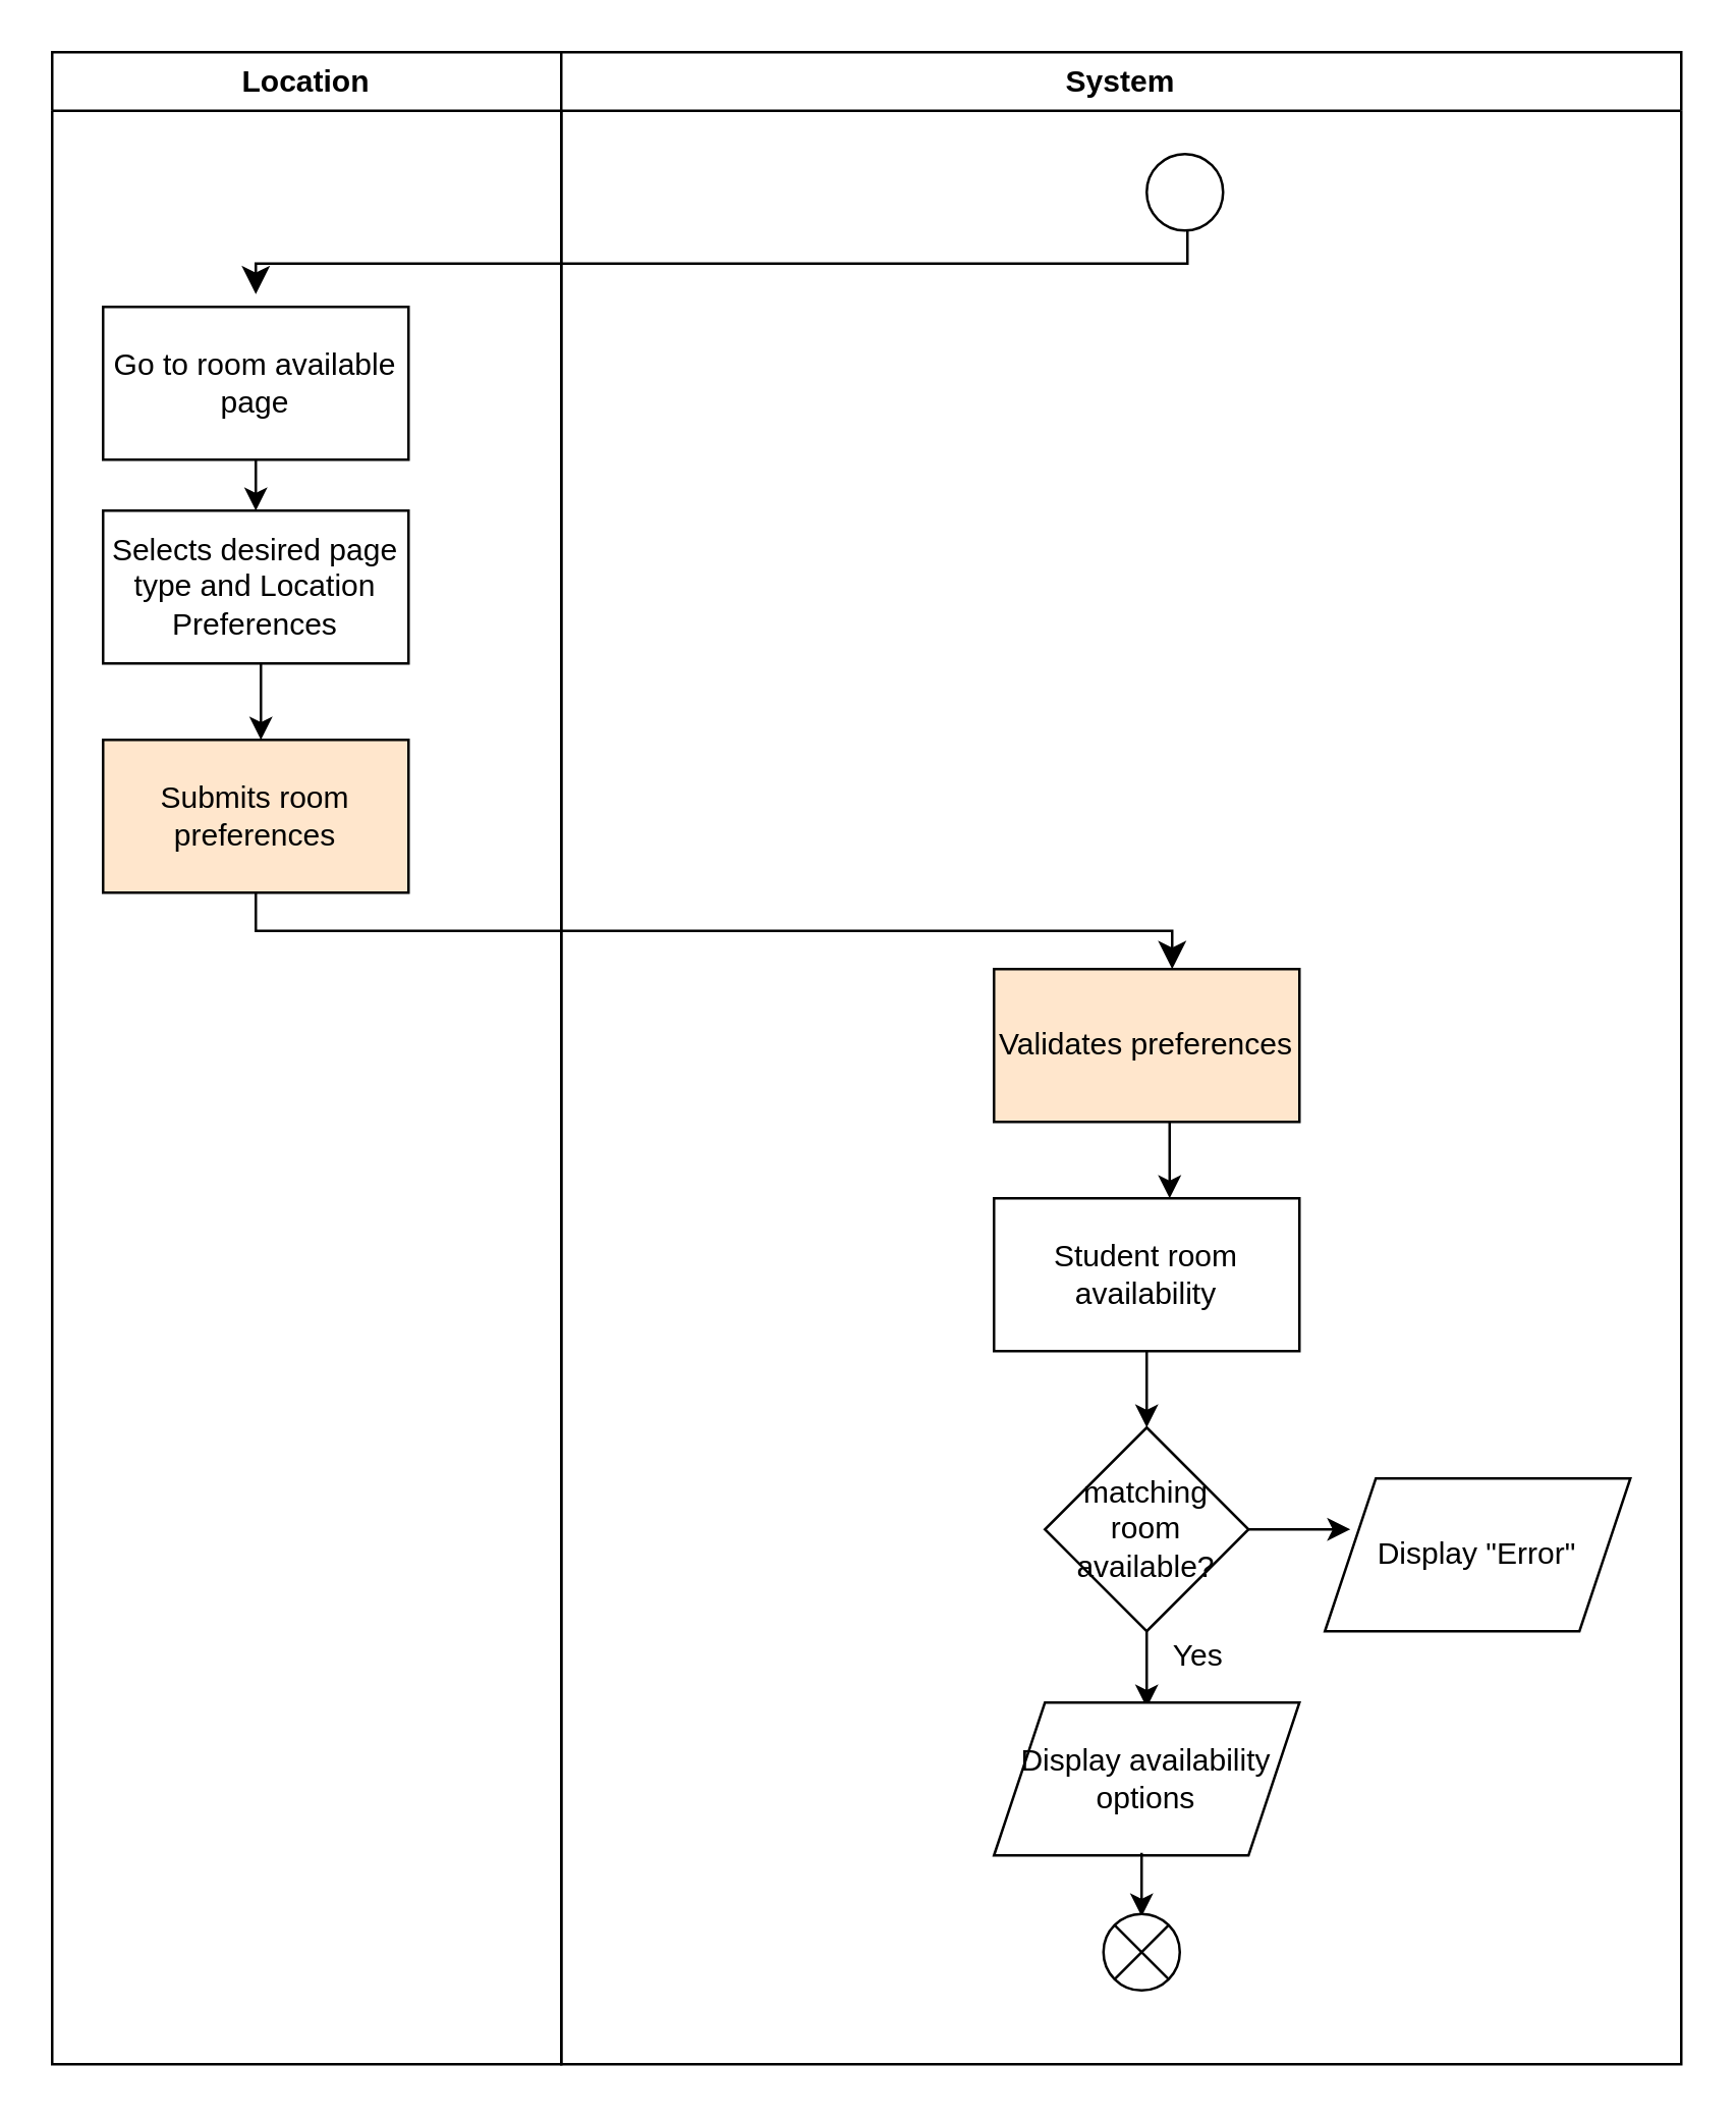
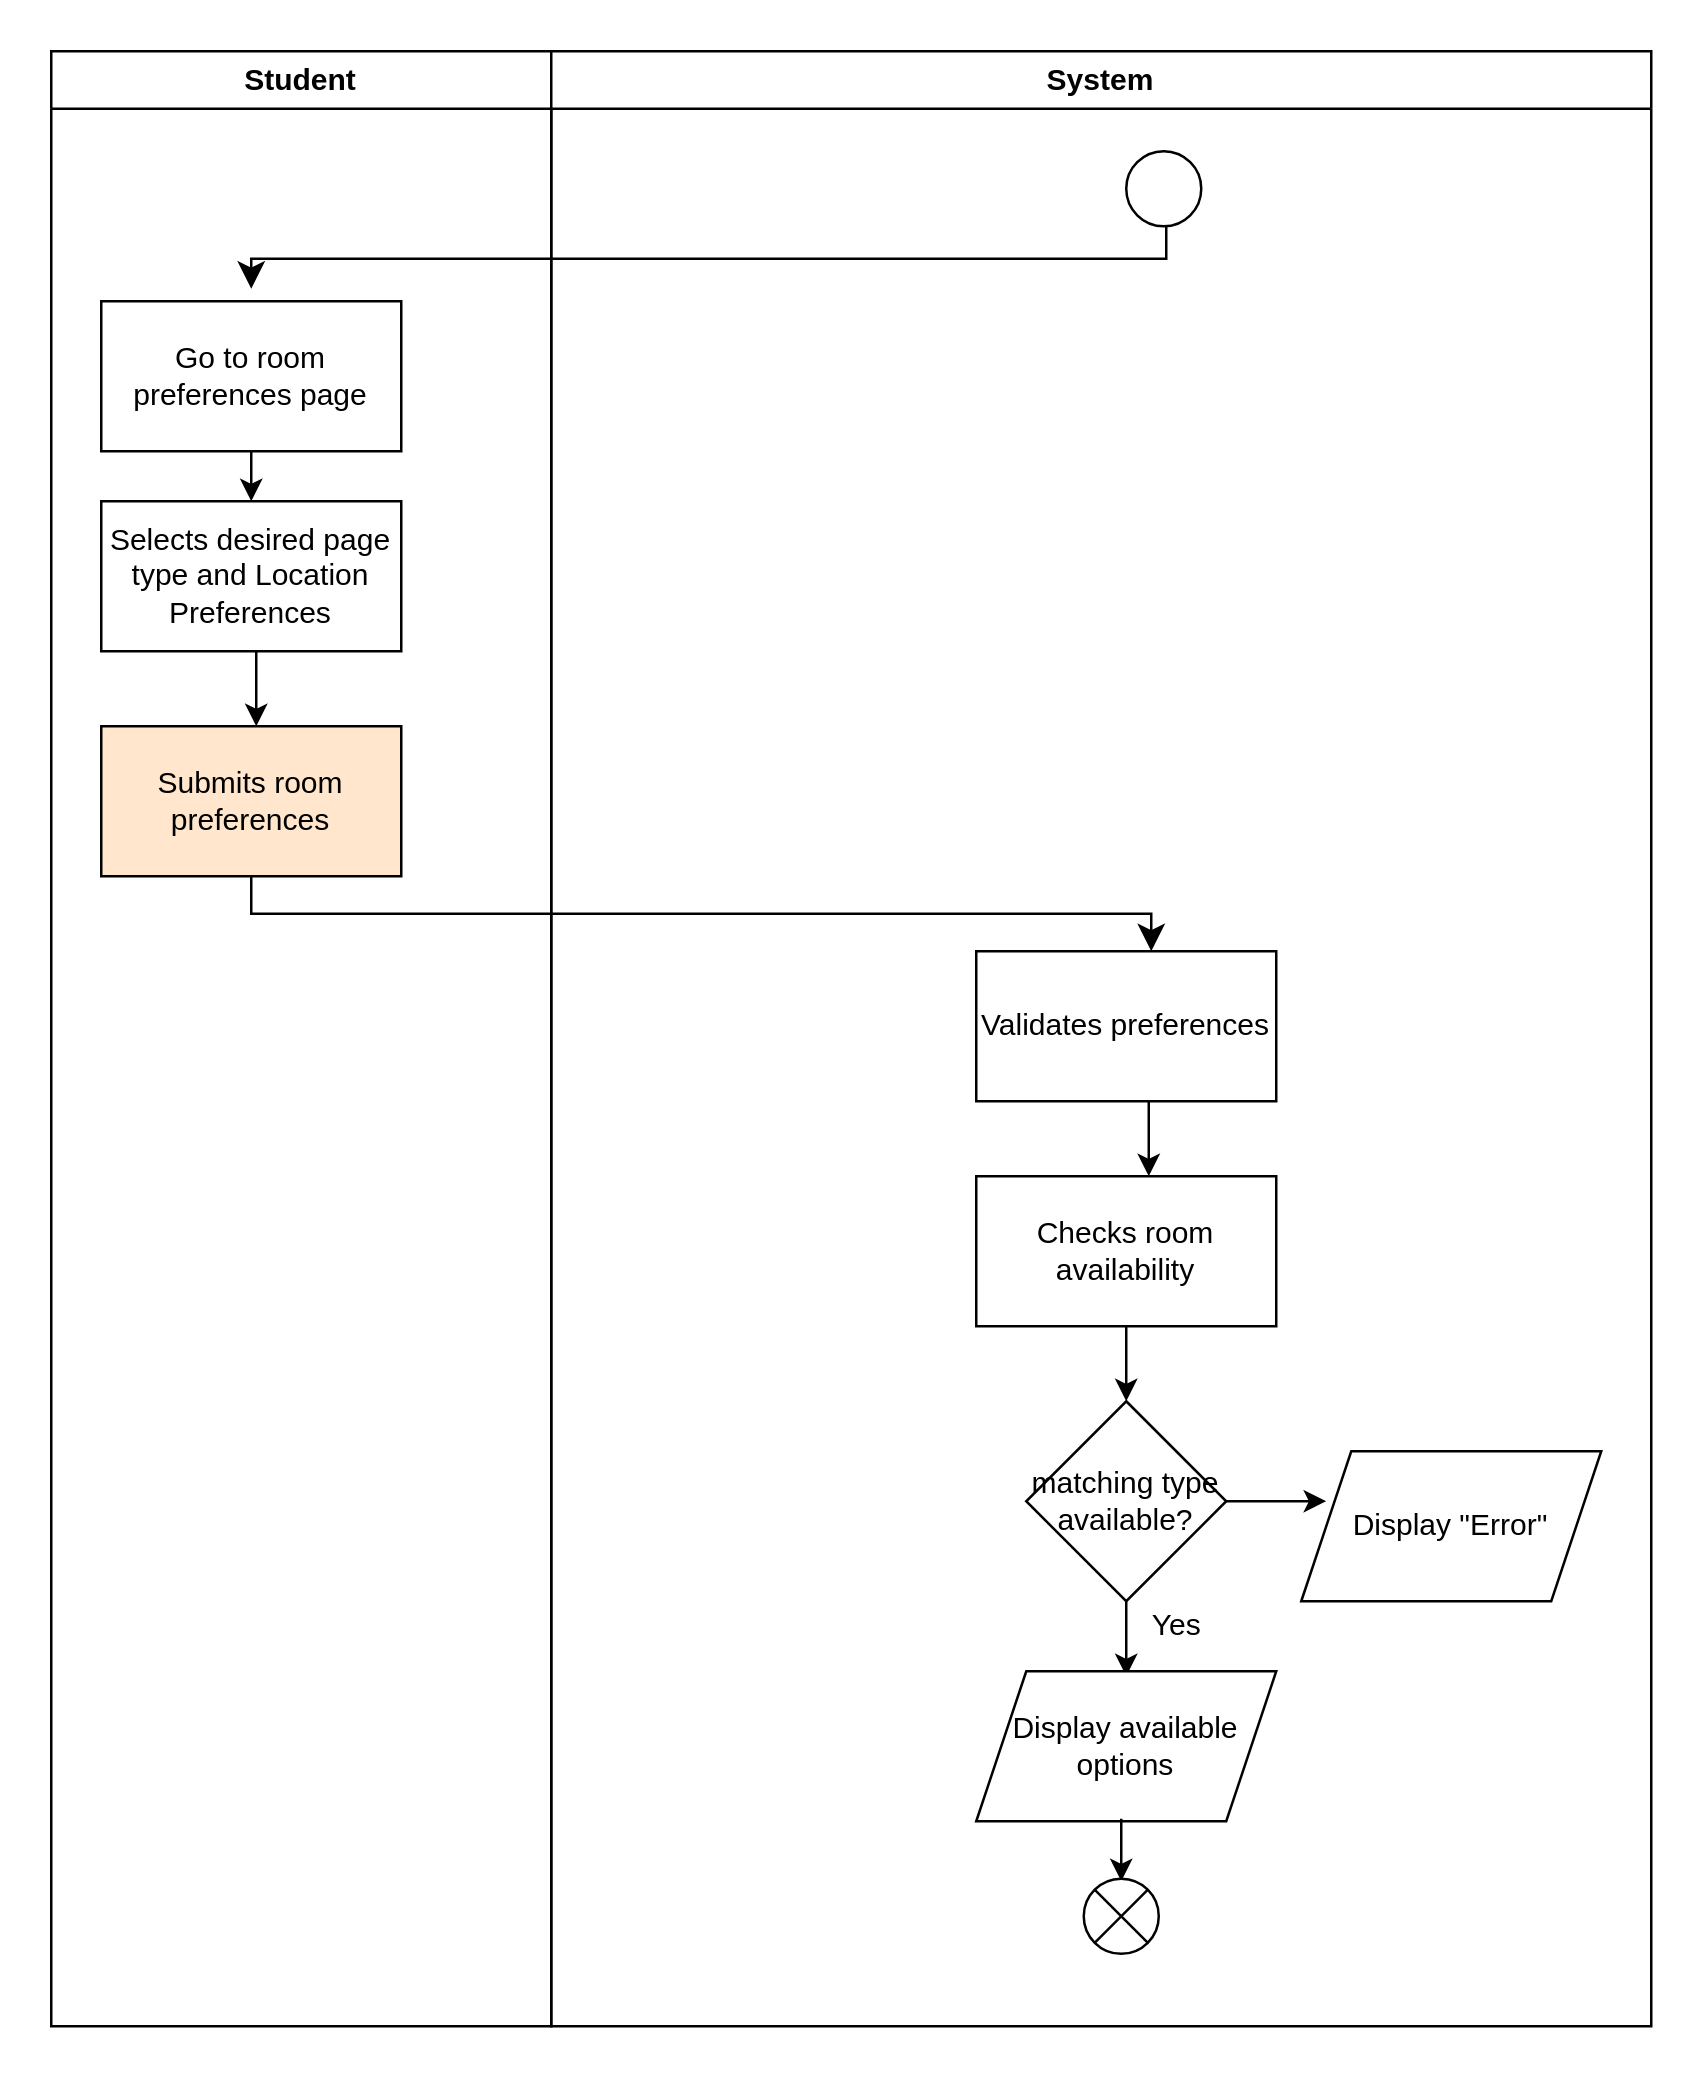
- <mxCell id="20" value="Location" style="swimlane;whiteSpace=wrap;html=1;" vertex="1" parent="1"><mxGeometry x="20" width="200" height="790" as="geometry" y="20" /></mxCell>
+ <mxCell id="20" value="Student" style="swimlane;whiteSpace=wrap;html=1;" vertex="1" parent="1"><mxGeometry x="20" width="200" height="790" as="geometry" y="20" /></mxCell>
- <mxCell id="4" value="Go to room available page" style="rounded=0;whiteSpace=wrap;html=1;" vertex="1" parent="1"><mxGeometry x="40" y="120" width="120" height="60" as="geometry" /></mxCell>
+ <mxCell id="4" value="Go to room preferences page" style="rounded=0;whiteSpace=wrap;html=1;" vertex="1" parent="1"><mxGeometry x="40" y="120" width="120" height="60" as="geometry" /></mxCell>
- <mxCell id="10" value="Validates preferences" style="rounded=0;whiteSpace=wrap;html=1;fillColor=#ffe6cc;" vertex="1" parent="1"><mxGeometry x="390" y="380" width="120" height="60" as="geometry" /></mxCell>
+ <mxCell id="10" value="Validates preferences" style="rounded=0;whiteSpace=wrap;html=1;" vertex="1" parent="1"><mxGeometry x="390" y="380" width="120" height="60" as="geometry" /></mxCell>
- <mxCell id="12" value="Student room availability" style="rounded=0;whiteSpace=wrap;html=1;" vertex="1" parent="1"><mxGeometry x="390" y="470" width="120" height="60" as="geometry" /></mxCell>
+ <mxCell id="12" value="Checks room availability" style="rounded=0;whiteSpace=wrap;html=1;" vertex="1" parent="1"><mxGeometry x="390" y="470" width="120" height="60" as="geometry" /></mxCell>
- <mxCell id="14" value="matching room available?" style="rhombus;whiteSpace=wrap;html=1;" vertex="1" parent="1"><mxGeometry x="410" y="560" width="80" height="80" as="geometry" /></mxCell>
+ <mxCell id="14" value="matching type available?" style="rhombus;whiteSpace=wrap;html=1;" vertex="1" parent="1"><mxGeometry x="410" y="560" width="80" height="80" as="geometry" /></mxCell>
- <mxCell id="17" value="Display availability options" style="shape=parallelogram;perimeter=parallelogramPerimeter;whiteSpace=wrap;html=1;fixedSize=1;" vertex="1" parent="1"><mxGeometry x="390" y="668" width="120" height="60" as="geometry" /></mxCell>
+ <mxCell id="17" value="Display available options" style="shape=parallelogram;perimeter=parallelogramPerimeter;whiteSpace=wrap;html=1;fixedSize=1;" vertex="1" parent="1"><mxGeometry x="390" y="668" width="120" height="60" as="geometry" /></mxCell>
